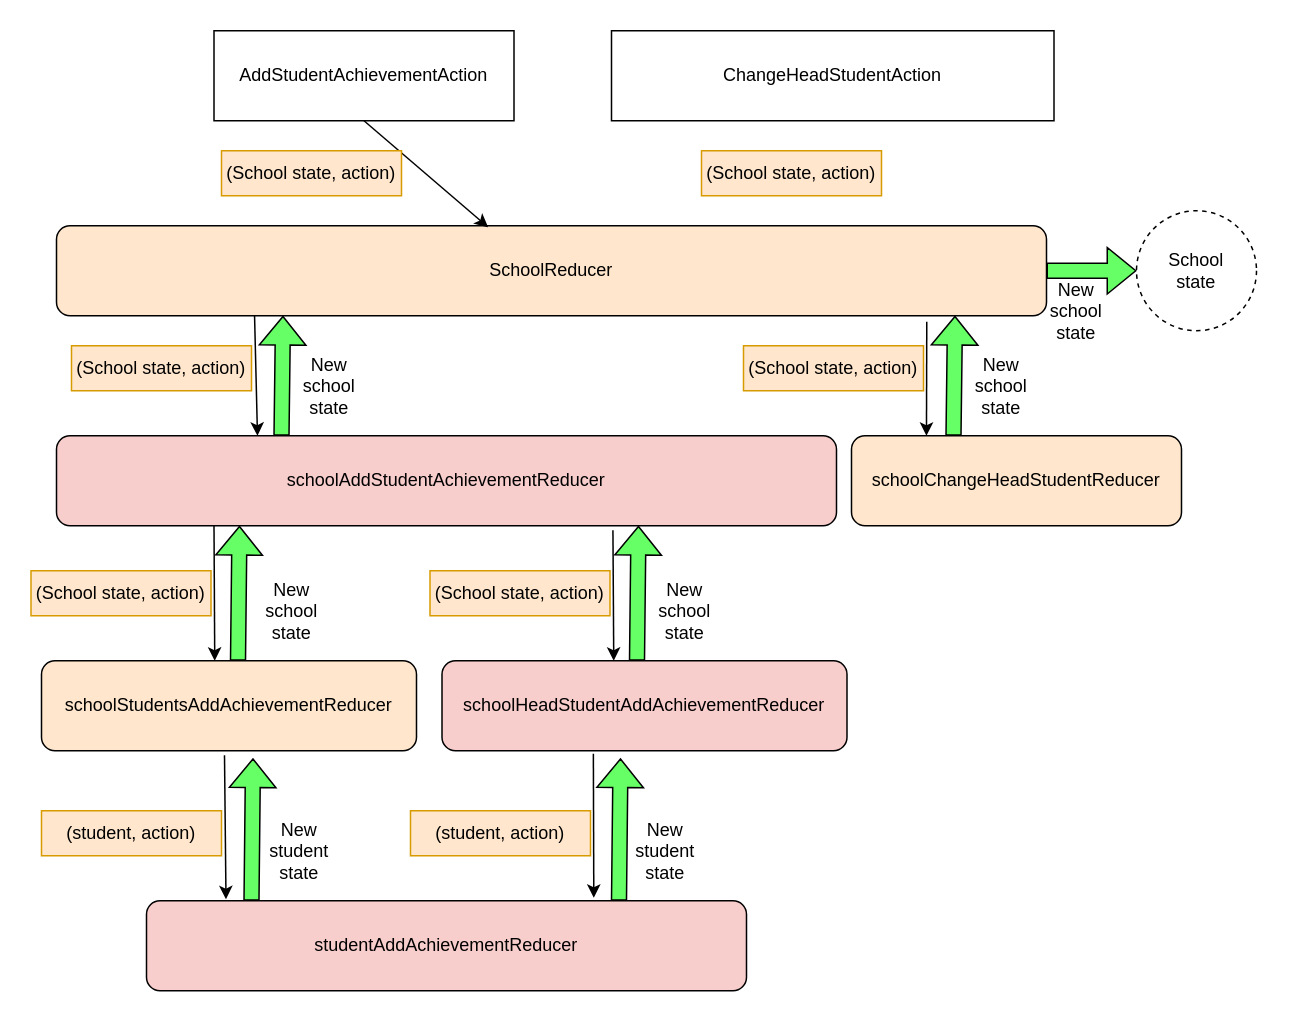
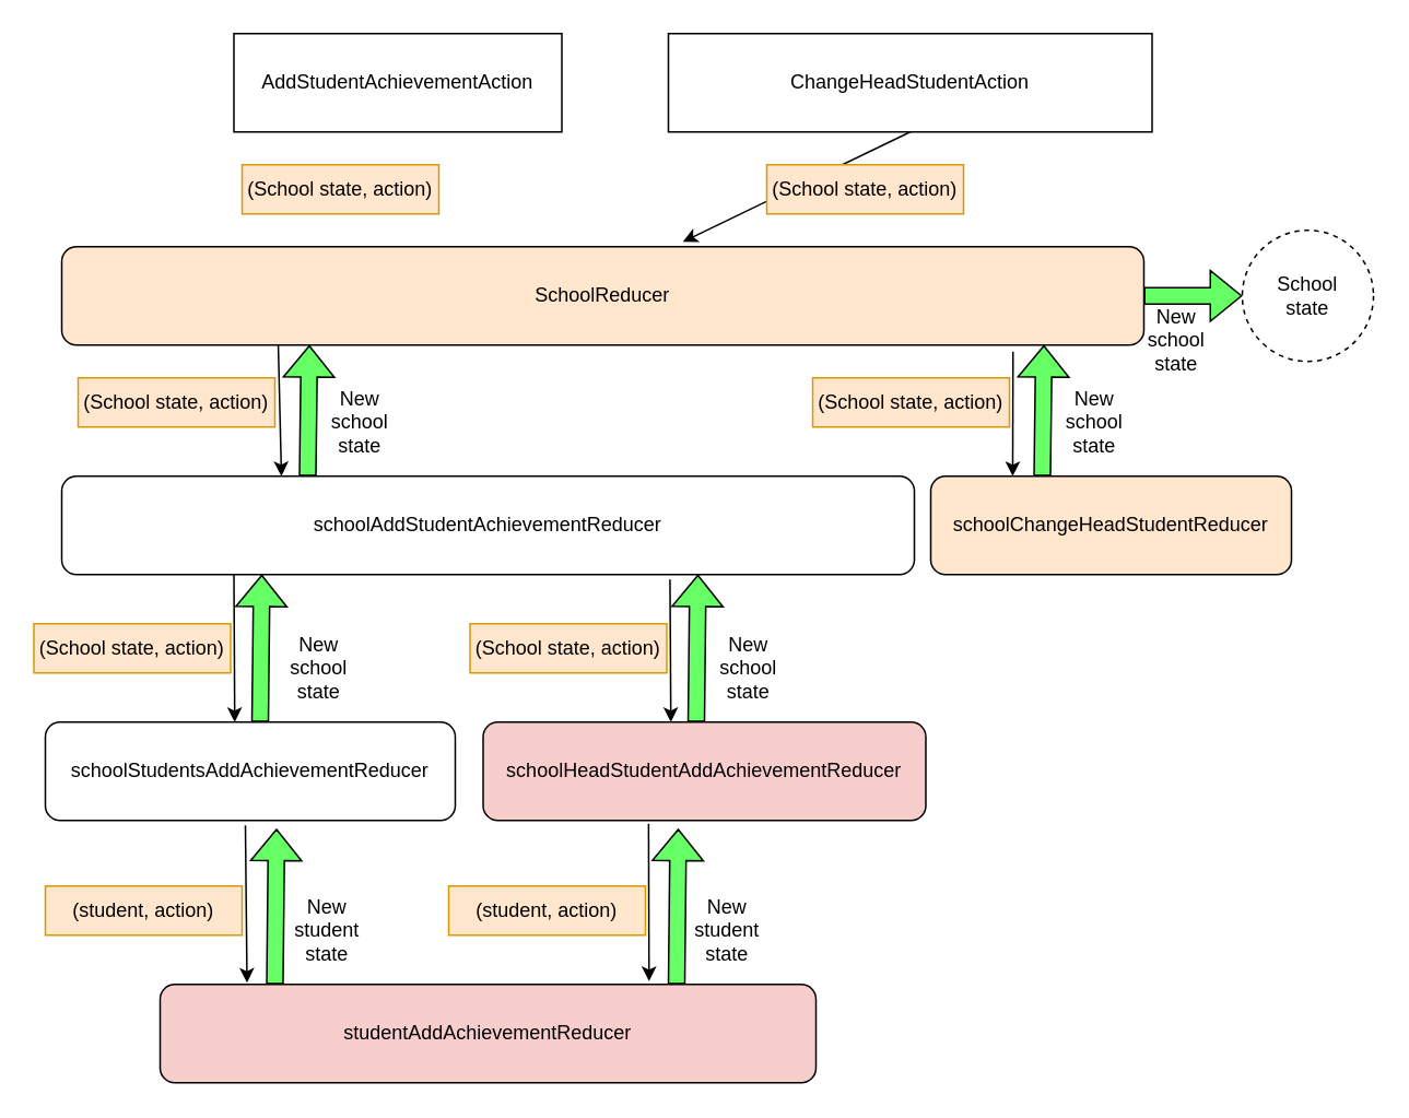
- <mxCell id="5" value="" style="endArrow=classic;html=1;rounded=0;exitX=0.5;exitY=1;exitDx=0;exitDy=0;entryX=0.436;entryY=0.017;entryDx=0;entryDy=0;entryPerimeter=0;" parent="1" source="2" target="4" edge="1"><mxGeometry width="50" height="50" relative="1" as="geometry"><mxPoint x="292" y="160" as="sourcePoint" /><mxPoint x="342" y="110" as="targetPoint" /></mxGeometry></mxCell>
+ <mxCell id="6" value="" style="endArrow=classic;html=1;rounded=0;exitX=0.5;exitY=1;exitDx=0;exitDy=0;entryX=0.574;entryY=-0.05;entryDx=0;entryDy=0;entryPerimeter=0;" parent="1" source="3" target="4" edge="1"><mxGeometry width="50" height="50" relative="1" as="geometry"><mxPoint x="582" y="180" as="sourcePoint" /><mxPoint x="632" y="130" as="targetPoint" /></mxGeometry></mxCell>
- <mxCell id="7" value="schoolAddStudentAchievementReducer" style="rounded=1;whiteSpace=wrap;html=1;fillColor=#f8cecc;" parent="1" vertex="1"><mxGeometry x="37" y="290" width="520" height="60" as="geometry" /></mxCell>
+ <mxCell id="7" value="schoolAddStudentAchievementReducer" style="rounded=1;whiteSpace=wrap;html=1;" parent="1" vertex="1"><mxGeometry x="37" y="290" width="520" height="60" as="geometry" /></mxCell>
- <mxCell id="10" value="schoolStudentsAddAchievementReducer" style="rounded=1;whiteSpace=wrap;html=1;fillColor=#ffe6cc;" parent="1" vertex="1"><mxGeometry x="27" y="440" width="250" height="60" as="geometry" /></mxCell>
+ <mxCell id="10" value="schoolStudentsAddAchievementReducer" style="rounded=1;whiteSpace=wrap;html=1;" parent="1" vertex="1"><mxGeometry x="27" y="440" width="250" height="60" as="geometry" /></mxCell>
